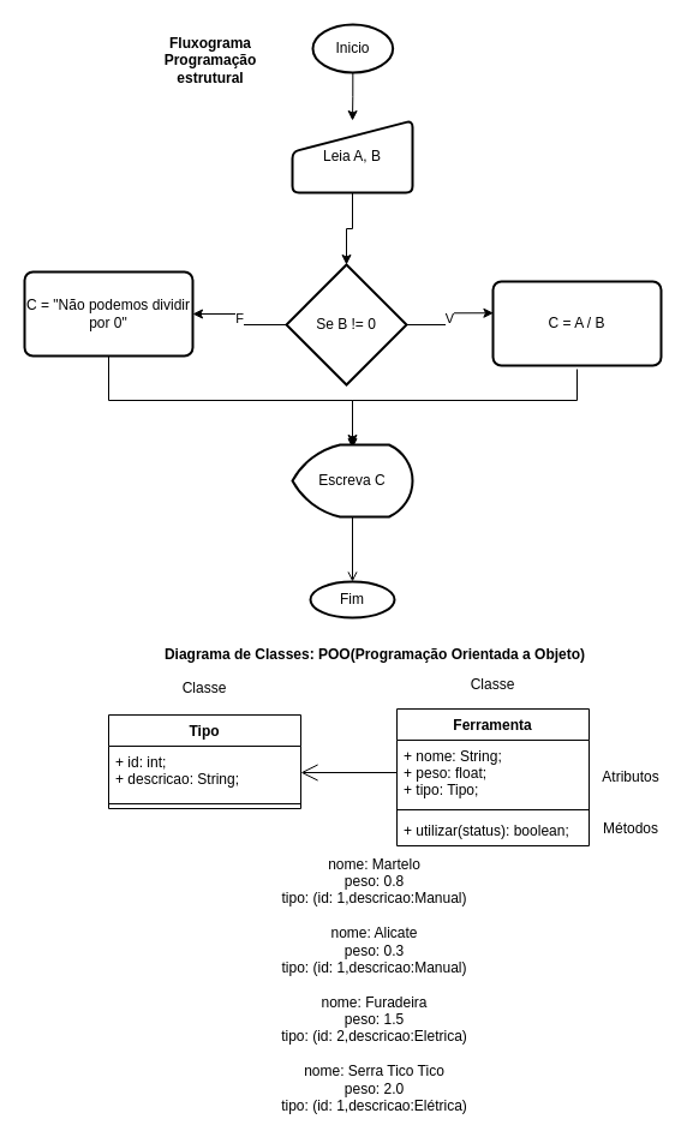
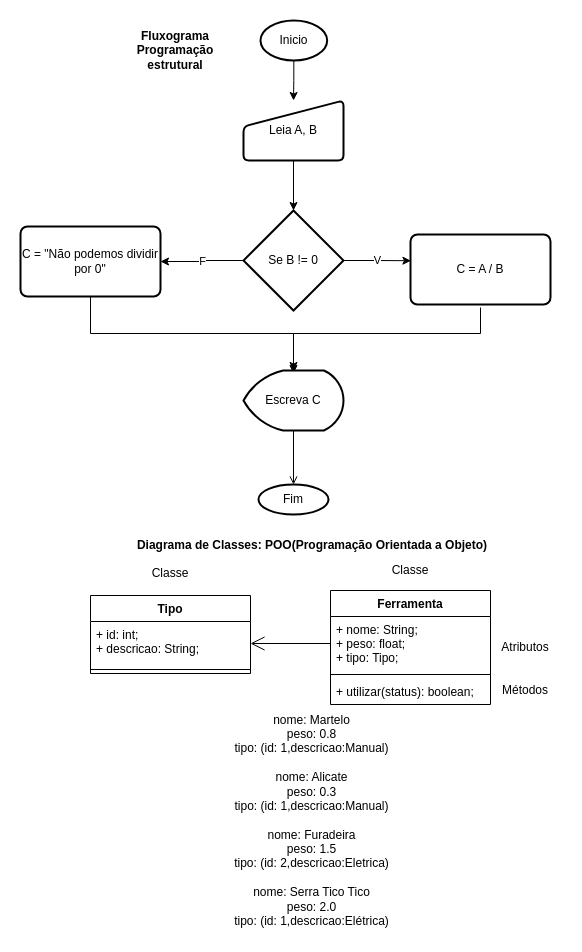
- <mxCell id="8" value="Se B != 0" style="strokeWidth=2;html=1;shape=mxgraph.flowchart.decision;whiteSpace=wrap;" vertex="1" parent="1"><mxGeometry x="238" y="220" width="100" height="100" as="geometry" /></mxCell>
+ <mxCell id="8" value="Se B != 0" style="strokeWidth=2;html=1;shape=mxgraph.flowchart.decision;whiteSpace=wrap;" vertex="1" parent="1"><mxGeometry x="243" y="210" width="100" height="100" as="geometry" /></mxCell>
